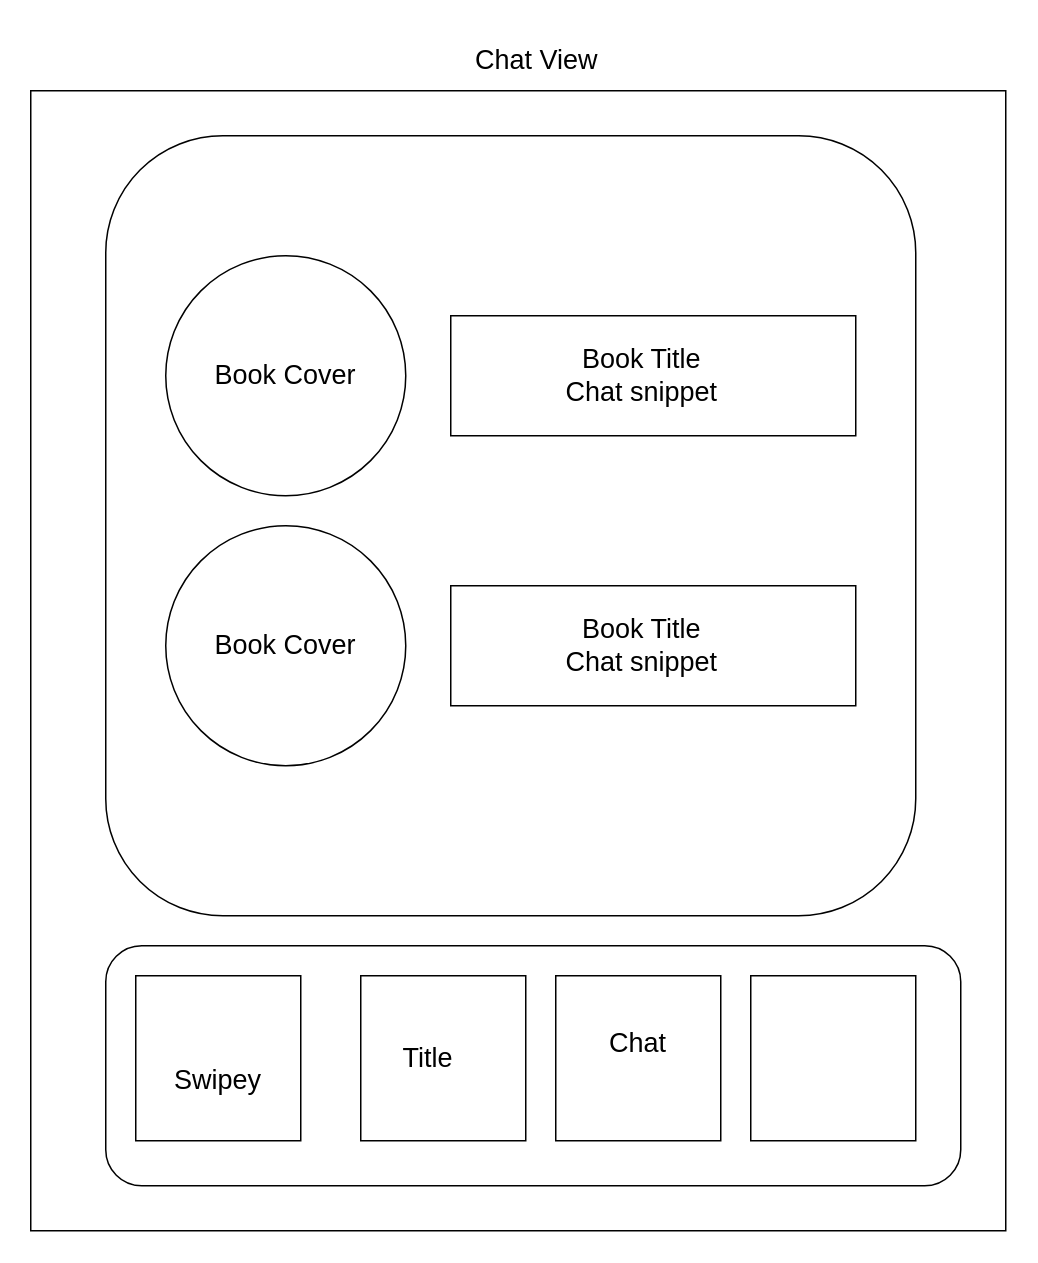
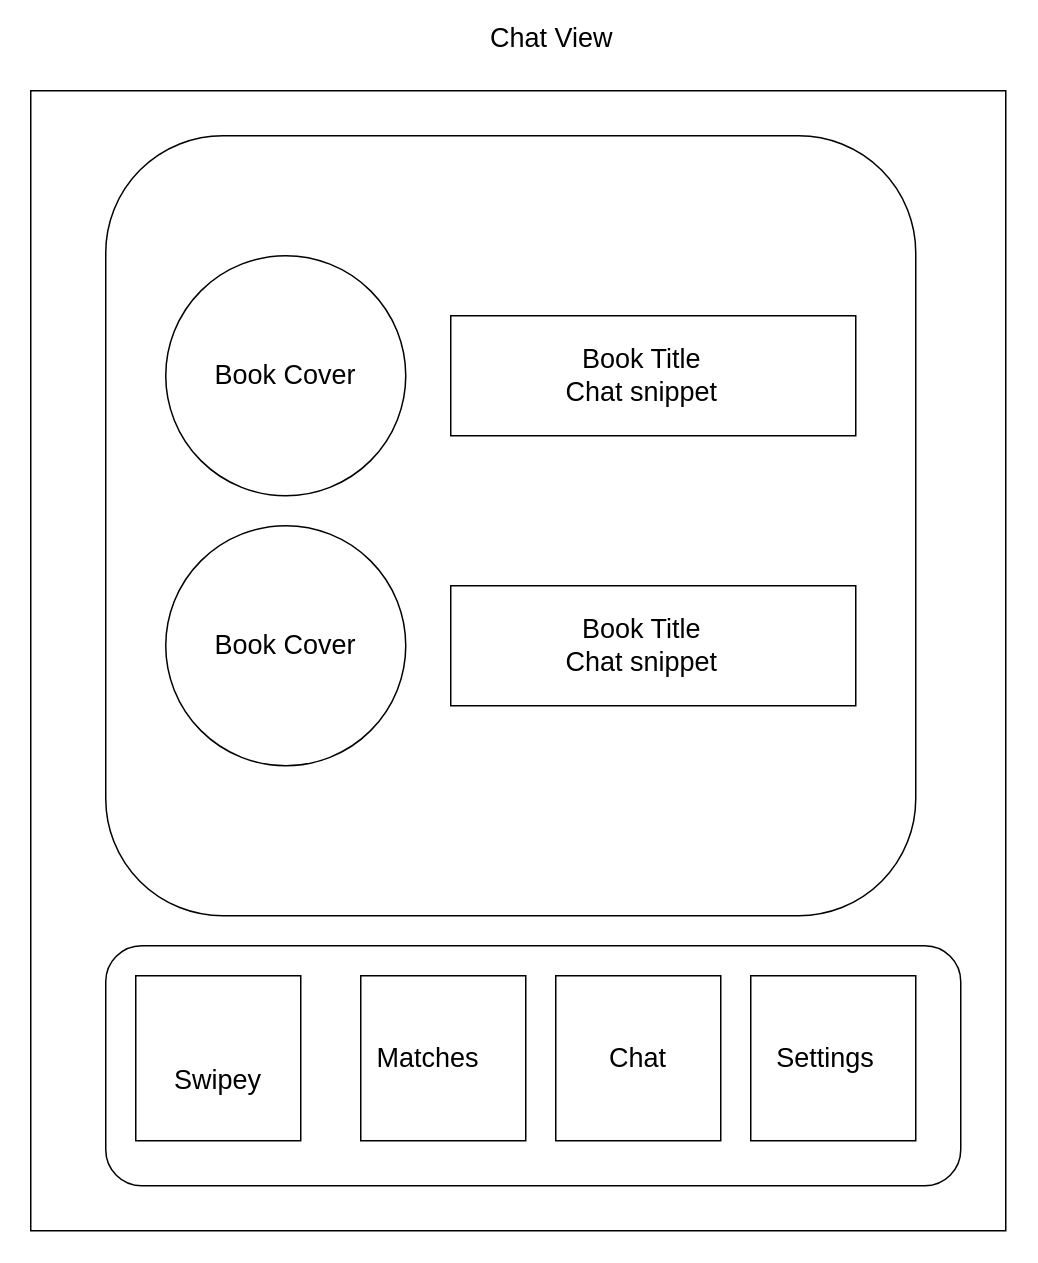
- <mxCell id="27" value="&lt;font style=&quot;font-size: 18px&quot;&gt;Chat View&lt;/font&gt;" style="text;html=1;strokeColor=none;fillColor=none;align=center;verticalAlign=middle;whiteSpace=wrap;rounded=0;" parent="1" vertex="1"><mxGeometry x="265" width="185" height="40" as="geometry" y="20" /></mxCell>
+ <mxCell id="27" value="&lt;font style=&quot;font-size: 18px&quot;&gt;Chat View&lt;/font&gt;" style="text;html=1;strokeColor=none;fillColor=none;align=center;verticalAlign=middle;whiteSpace=wrap;rounded=0;" parent="1" vertex="1"><mxGeometry x="275" y="5" width="185" height="40" as="geometry" /></mxCell>
- <mxCell id="9" value="&lt;span style=&quot;font-size: 18px&quot;&gt;Chat&lt;/span&gt;" style="text;html=1;strokeColor=none;fillColor=none;align=center;verticalAlign=middle;whiteSpace=wrap;rounded=0;" parent="1" vertex="1"><mxGeometry x="395" y="680" width="60" height="30" as="geometry" /></mxCell>
+ <mxCell id="9" value="&lt;span style=&quot;font-size: 18px&quot;&gt;Chat&lt;/span&gt;" style="text;html=1;strokeColor=none;fillColor=none;align=center;verticalAlign=middle;whiteSpace=wrap;rounded=0;" parent="1" vertex="1"><mxGeometry x="395" y="690" width="60" height="30" as="geometry" /></mxCell>
- <mxCell id="8" value="&lt;font style=&quot;font-size: 18px&quot;&gt;Title&lt;/font&gt;" style="text;html=1;strokeColor=none;fillColor=none;align=center;verticalAlign=middle;whiteSpace=wrap;rounded=0;" parent="1" vertex="1"><mxGeometry x="255" y="690" width="60" height="30" as="geometry" /></mxCell>
+ <mxCell id="8" value="&lt;font style=&quot;font-size: 18px&quot;&gt;Matches&lt;/font&gt;" style="text;html=1;strokeColor=none;fillColor=none;align=center;verticalAlign=middle;whiteSpace=wrap;rounded=0;" parent="1" vertex="1"><mxGeometry x="255" y="690" width="60" height="30" as="geometry" /></mxCell>
+ <mxCell id="11" value="&lt;span style=&quot;font-size: 18px&quot;&gt;Settings&lt;/span&gt;" style="text;html=1;strokeColor=none;fillColor=none;align=center;verticalAlign=middle;whiteSpace=wrap;rounded=0;" parent="1" vertex="1"><mxGeometry x="520" y="690" width="60" height="30" as="geometry" /></mxCell>
